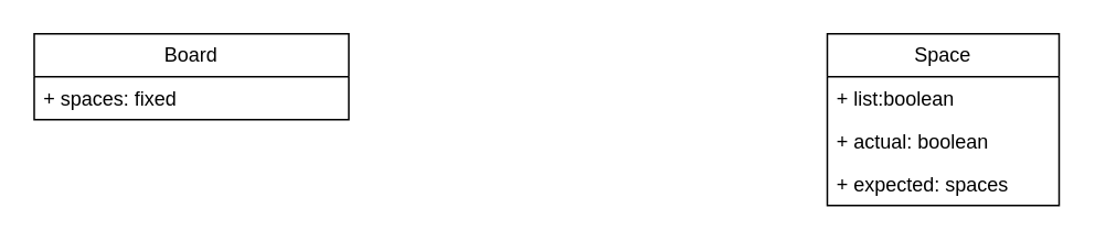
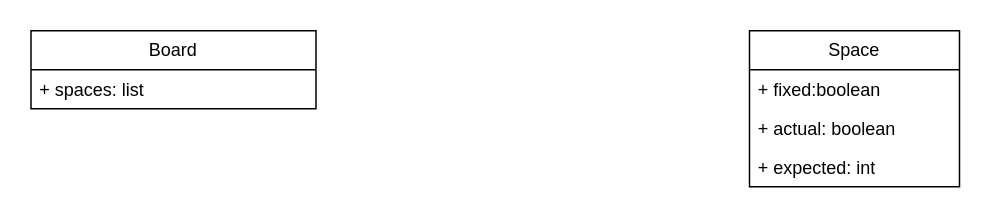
- <mxCell id="3" value="+ spaces: fixed" style="text;strokeColor=none;fillColor=none;align=left;verticalAlign=top;spacingLeft=4;spacingRight=4;overflow=hidden;rotatable=0;points=[[0,0.5],[1,0.5]];portConstraint=eastwest;whiteSpace=wrap;html=1;" vertex="1" parent="2"><mxGeometry y="26" width="190" height="26" as="geometry" /></mxCell>
+ <mxCell id="3" value="+ spaces: list" style="text;strokeColor=none;fillColor=none;align=left;verticalAlign=top;spacingLeft=4;spacingRight=4;overflow=hidden;rotatable=0;points=[[0,0.5],[1,0.5]];portConstraint=eastwest;whiteSpace=wrap;html=1;" vertex="1" parent="2"><mxGeometry y="26" width="190" height="26" as="geometry" /></mxCell>
- <mxCell id="5" value="+ list:boolean&lt;div&gt;&lt;br&gt;&lt;/div&gt;" style="text;strokeColor=none;fillColor=none;align=left;verticalAlign=top;spacingLeft=4;spacingRight=4;overflow=hidden;rotatable=0;points=[[0,0.5],[1,0.5]];portConstraint=eastwest;whiteSpace=wrap;html=1;" vertex="1" parent="4"><mxGeometry y="26" width="140" height="26" as="geometry" /></mxCell>
+ <mxCell id="5" value="+ fixed:boolean&lt;div&gt;&lt;br&gt;&lt;/div&gt;" style="text;strokeColor=none;fillColor=none;align=left;verticalAlign=top;spacingLeft=4;spacingRight=4;overflow=hidden;rotatable=0;points=[[0,0.5],[1,0.5]];portConstraint=eastwest;whiteSpace=wrap;html=1;" vertex="1" parent="4"><mxGeometry y="26" width="140" height="26" as="geometry" /></mxCell>
- <mxCell id="7" value="+ expected: spaces" style="text;strokeColor=none;fillColor=none;align=left;verticalAlign=top;spacingLeft=4;spacingRight=4;overflow=hidden;rotatable=0;points=[[0,0.5],[1,0.5]];portConstraint=eastwest;whiteSpace=wrap;html=1;" vertex="1" parent="4"><mxGeometry y="78" width="140" height="26" as="geometry" /></mxCell>
+ <mxCell id="7" value="+ expected: int" style="text;strokeColor=none;fillColor=none;align=left;verticalAlign=top;spacingLeft=4;spacingRight=4;overflow=hidden;rotatable=0;points=[[0,0.5],[1,0.5]];portConstraint=eastwest;whiteSpace=wrap;html=1;" vertex="1" parent="4"><mxGeometry y="78" width="140" height="26" as="geometry" /></mxCell>
